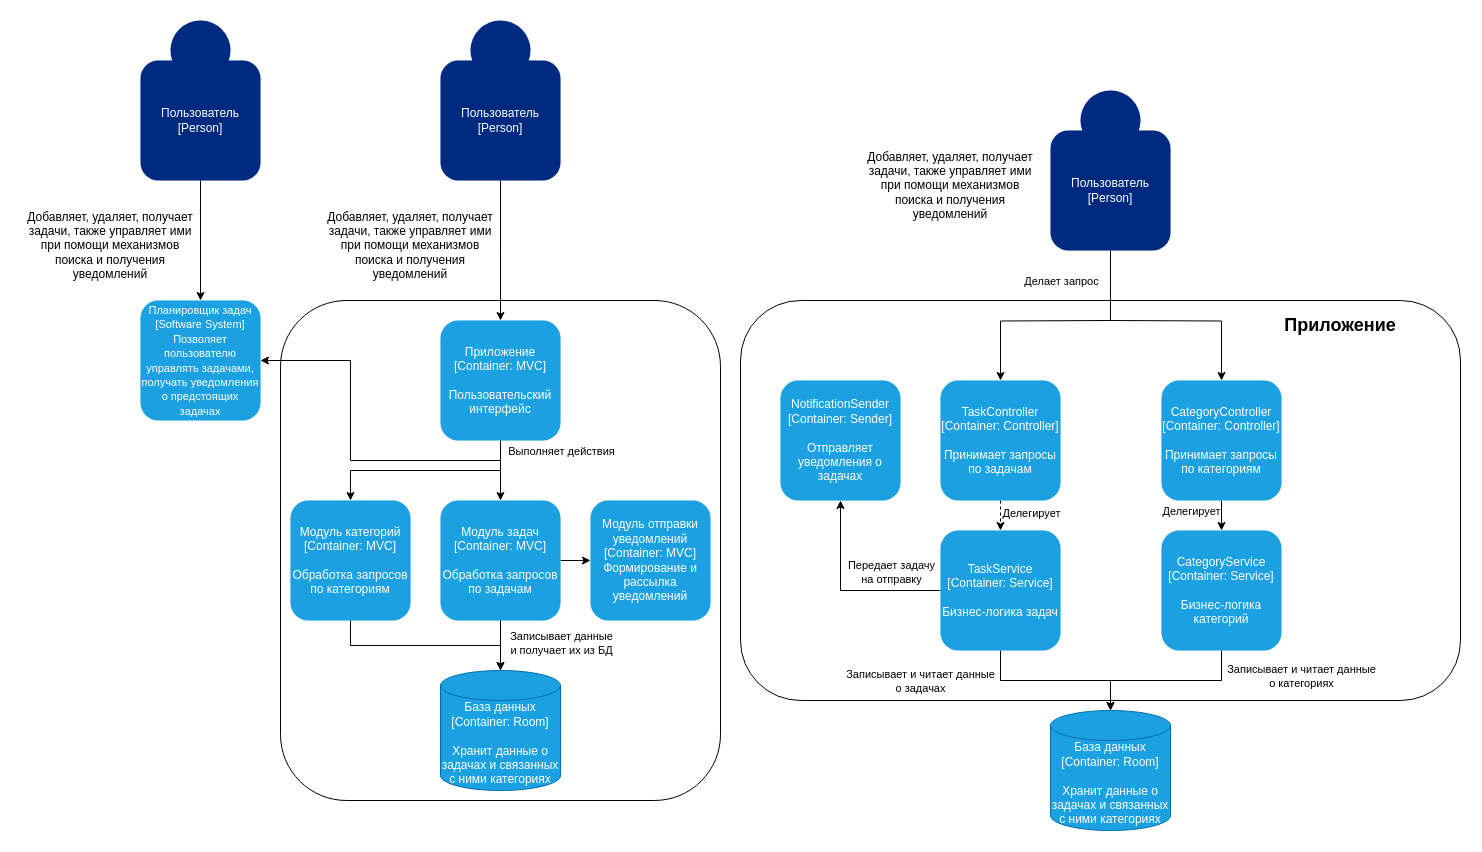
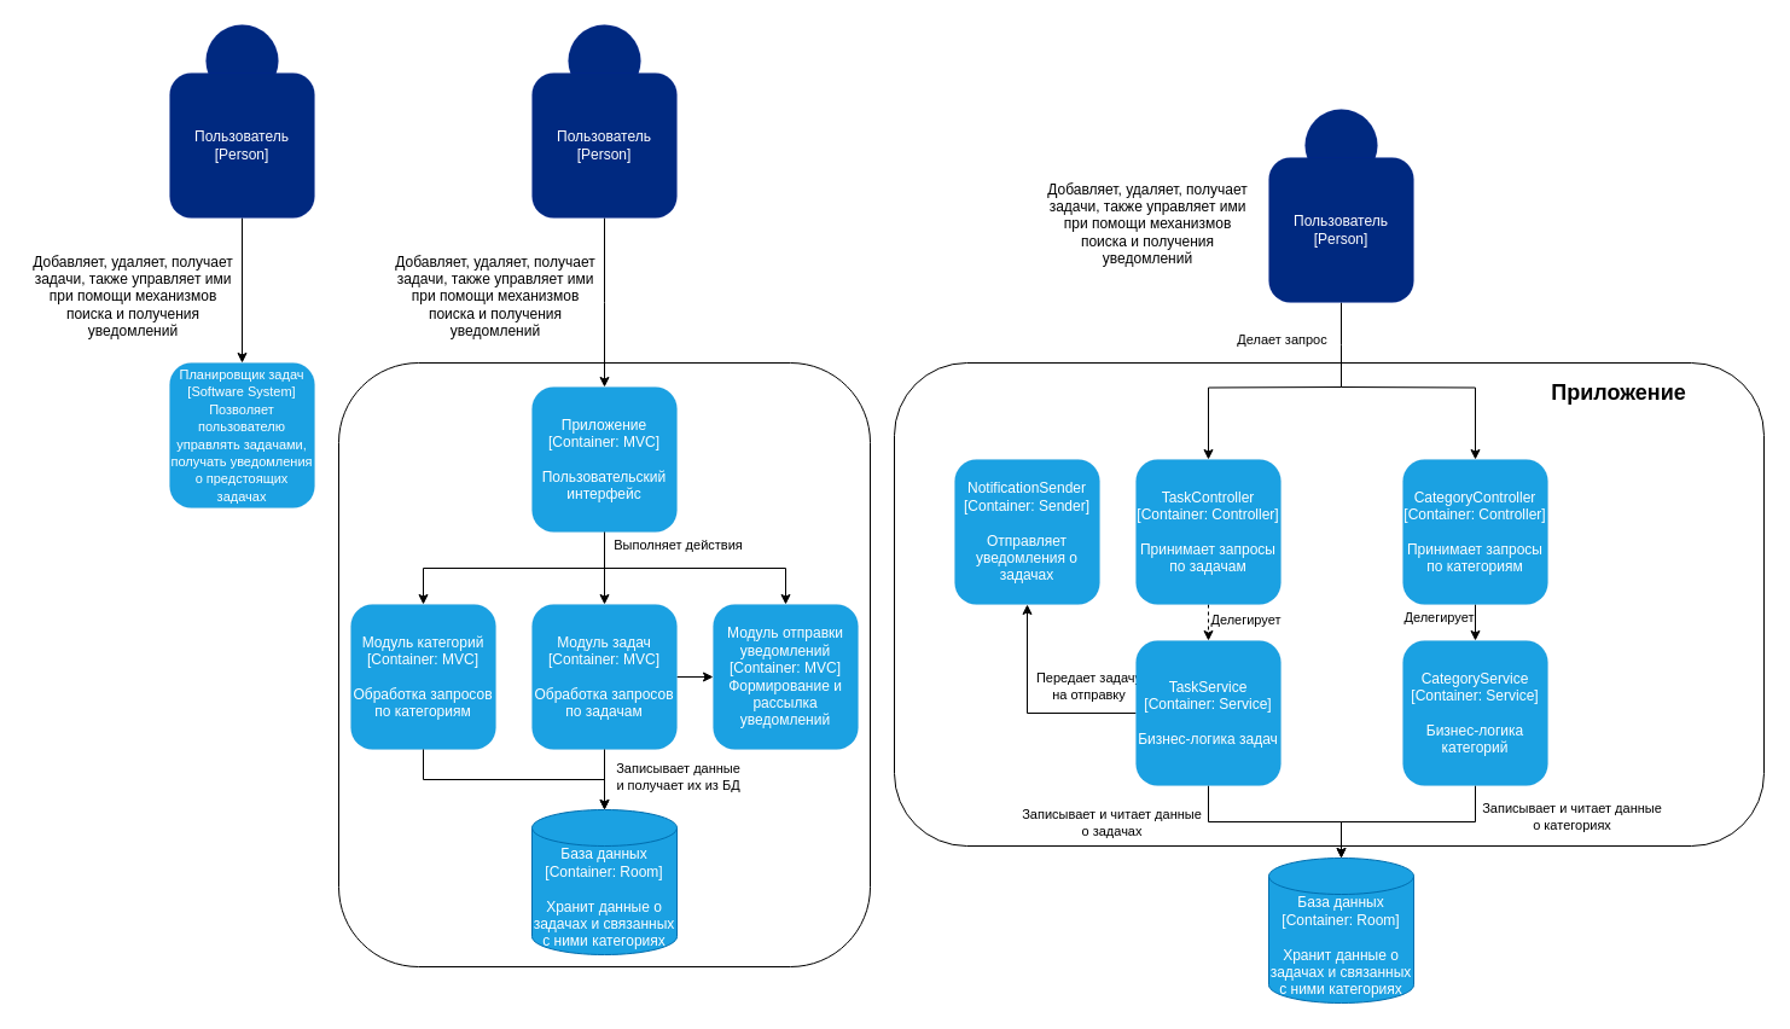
- <mxCell id="39" value="&lt;div&gt;NotificationSender&lt;/div&gt;&lt;div&gt;[Container: Sender]&lt;/div&gt;&lt;div&gt;&lt;br&gt;&lt;/div&gt;&lt;div&gt;Отправляет уведомления о задачах&lt;/div&gt;" style="rounded=1;whiteSpace=wrap;html=1;fillColor=#1ba1e2;fontColor=#ffffff;strokeColor=#006EAF;strokeWidth=0;" parent="1" vertex="1"><mxGeometry x="780" y="380" width="120" height="120" as="geometry" /></mxCell>
+ <mxCell id="39" value="&lt;div&gt;NotificationSender&lt;/div&gt;&lt;div&gt;[Container: Sender]&lt;/div&gt;&lt;div&gt;&lt;br&gt;&lt;/div&gt;&lt;div&gt;Отправляет уведомления о задачах&lt;/div&gt;" style="rounded=1;whiteSpace=wrap;html=1;fillColor=#1ba1e2;fontColor=#ffffff;strokeColor=#006EAF;strokeWidth=0;" parent="1" vertex="1"><mxGeometry x="790" y="380" width="120" height="120" as="geometry" /></mxCell>
- <mxCell id="15" style="edgeStyle=orthogonalEdgeStyle;rounded=0;orthogonalLoop=1;jettySize=auto;html=1;exitX=0.5;exitY=1;exitDx=0;exitDy=0;" edge="1" parent="1" source="16" target="5"><mxGeometry relative="1" as="geometry" /></mxCell>
+ <mxCell id="15" style="edgeStyle=orthogonalEdgeStyle;rounded=0;orthogonalLoop=1;jettySize=auto;html=1;exitX=0.5;exitY=1;exitDx=0;exitDy=0;entryX=0.5;entryY=0;entryDx=0;entryDy=0;" edge="1" parent="1" source="16" target="48"><mxGeometry relative="1" as="geometry" /></mxCell>
- <mxCell id="24" value="&lt;div&gt;TaskService&lt;/div&gt;&lt;div&gt;[Container: Service]&lt;/div&gt;&lt;div&gt;&lt;br&gt;&lt;/div&gt;&lt;div&gt;Бизнес-логика задач&lt;/div&gt;" style="rounded=1;whiteSpace=wrap;html=1;fillColor=#1ba1e2;fontColor=#ffffff;strokeColor=#006EAF;strokeWidth=0;dashed=1;" parent="1" vertex="1"><mxGeometry x="940" y="530" width="120" height="120" as="geometry" /></mxCell>
+ <mxCell id="24" value="&lt;div&gt;TaskService&lt;/div&gt;&lt;div&gt;[Container: Service]&lt;/div&gt;&lt;div&gt;&lt;br&gt;&lt;/div&gt;&lt;div&gt;Бизнес-логика задач&lt;/div&gt;" style="rounded=1;whiteSpace=wrap;html=1;fillColor=#1ba1e2;fontColor=#ffffff;strokeColor=#006EAF;strokeWidth=0;" parent="1" vertex="1"><mxGeometry x="940" y="530" width="120" height="120" as="geometry" /></mxCell>
